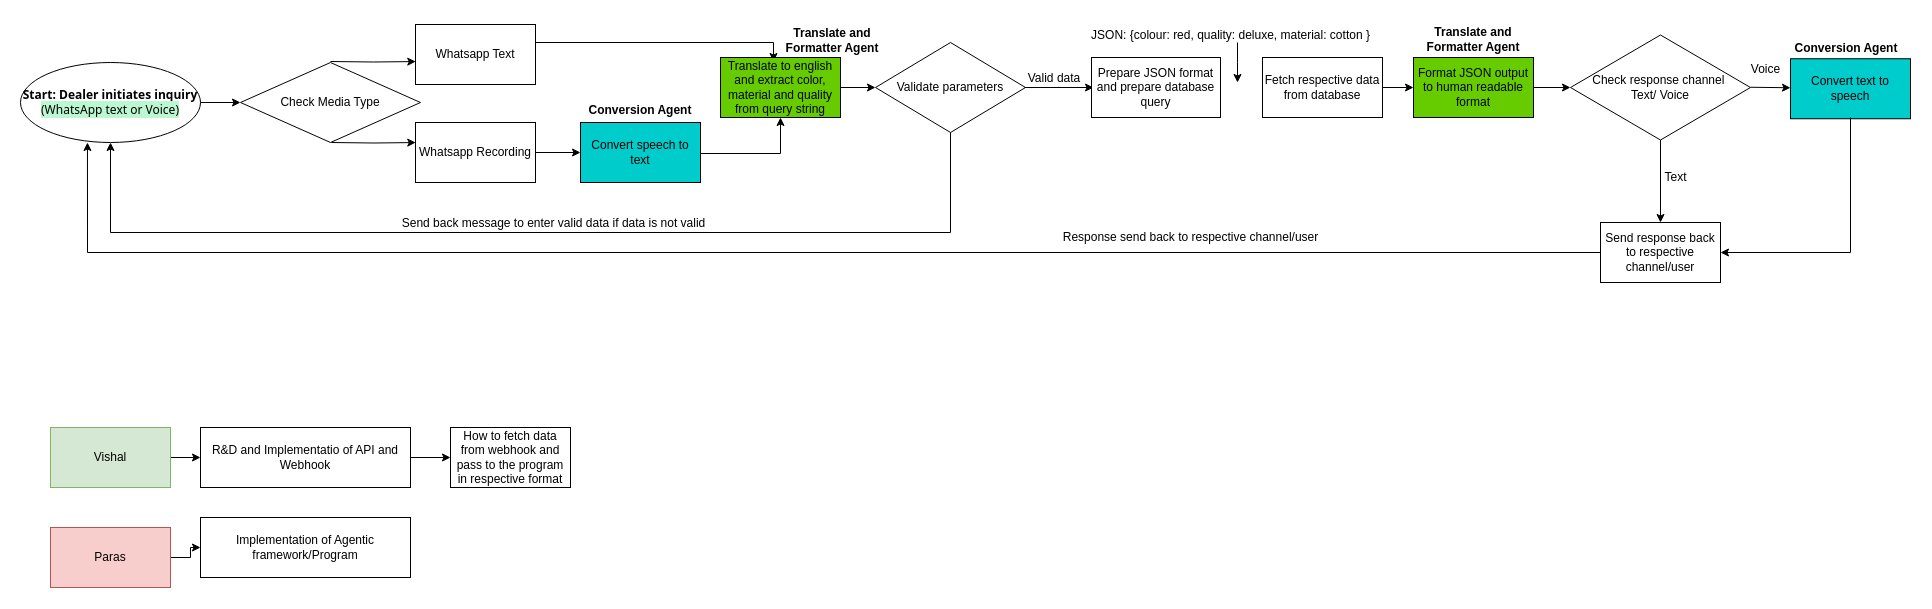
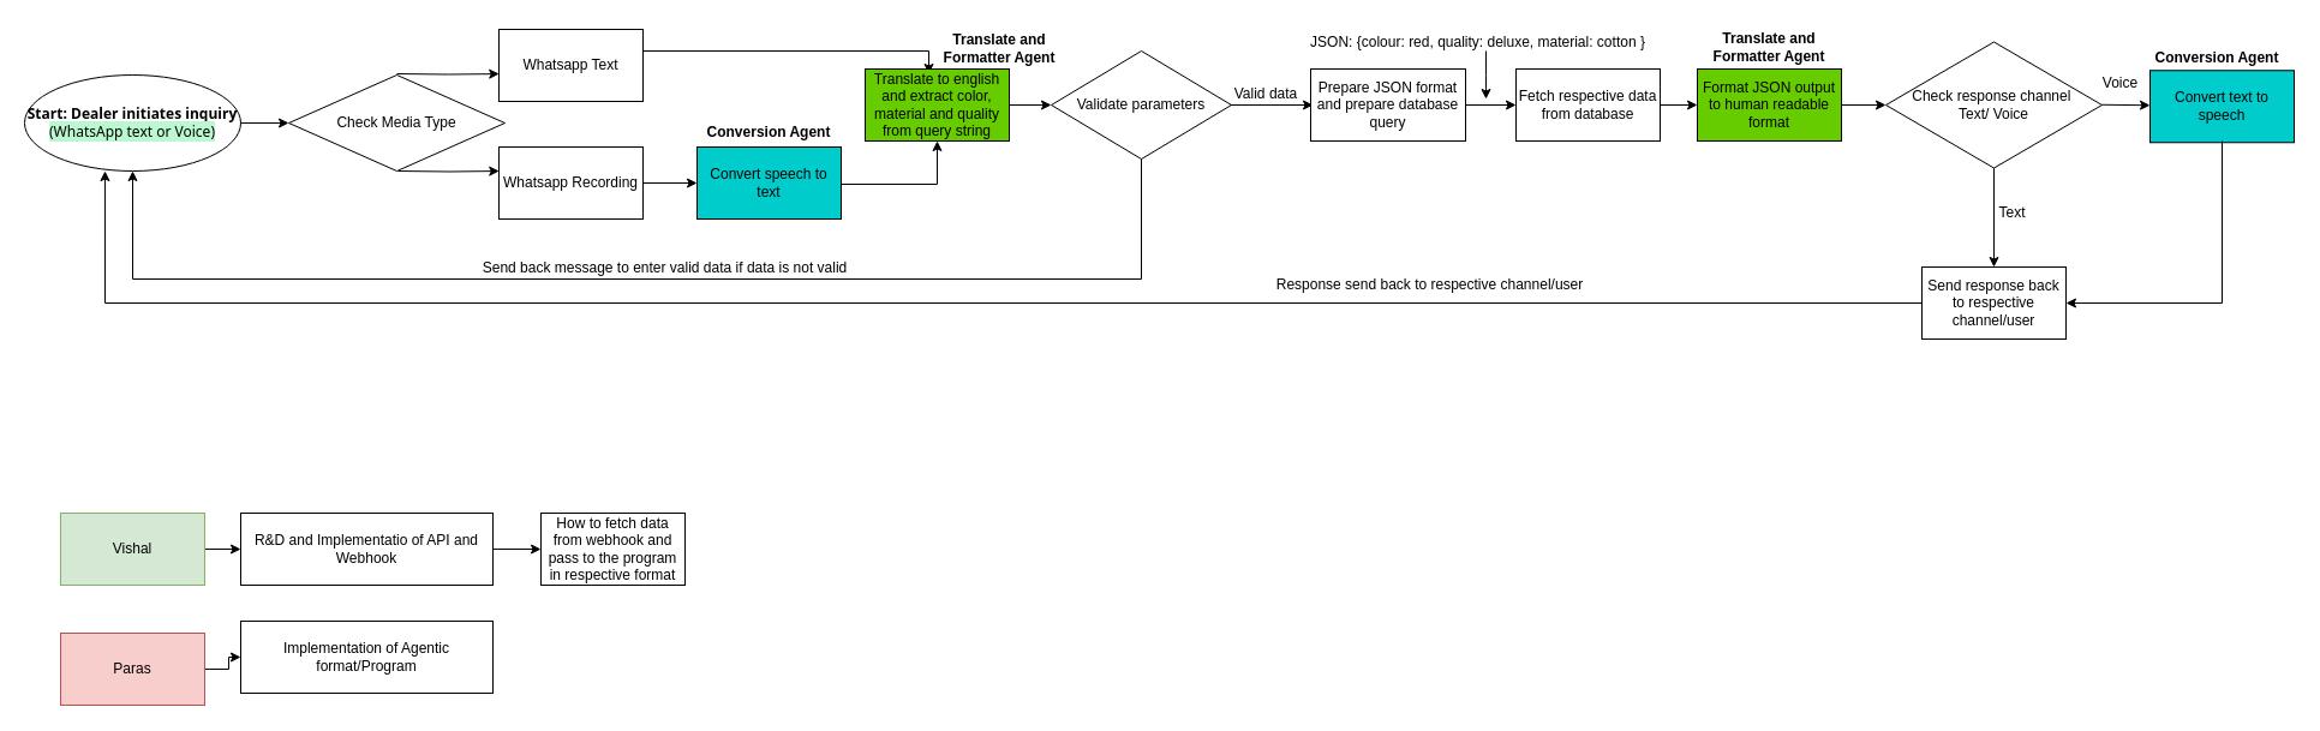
+ <mxCell id="31" value="" style="endArrow=classic;html=1;rounded=0;entryX=0;entryY=0.5;entryDx=0;entryDy=0;exitX=1;exitY=0.5;exitDx=0;exitDy=0;" edge="1" parent="1" source="30" target="11"><mxGeometry width="50" height="50" relative="1" as="geometry"><mxPoint x="1220" y="84" as="sourcePoint" /><mxPoint x="1270" y="34" as="targetPoint" /></mxGeometry></mxCell>
- <mxCell id="46" value="Implementation of Agentic framework/Program" style="rounded=0;whiteSpace=wrap;html=1;" vertex="1" parent="1"><mxGeometry x="200" y="517" width="210" height="60" as="geometry" /></mxCell>
+ <mxCell id="46" value="Implementation of Agentic format/Program" style="rounded=0;whiteSpace=wrap;html=1;" vertex="1" parent="1"><mxGeometry x="200" y="517" width="210" height="60" as="geometry" /></mxCell>
